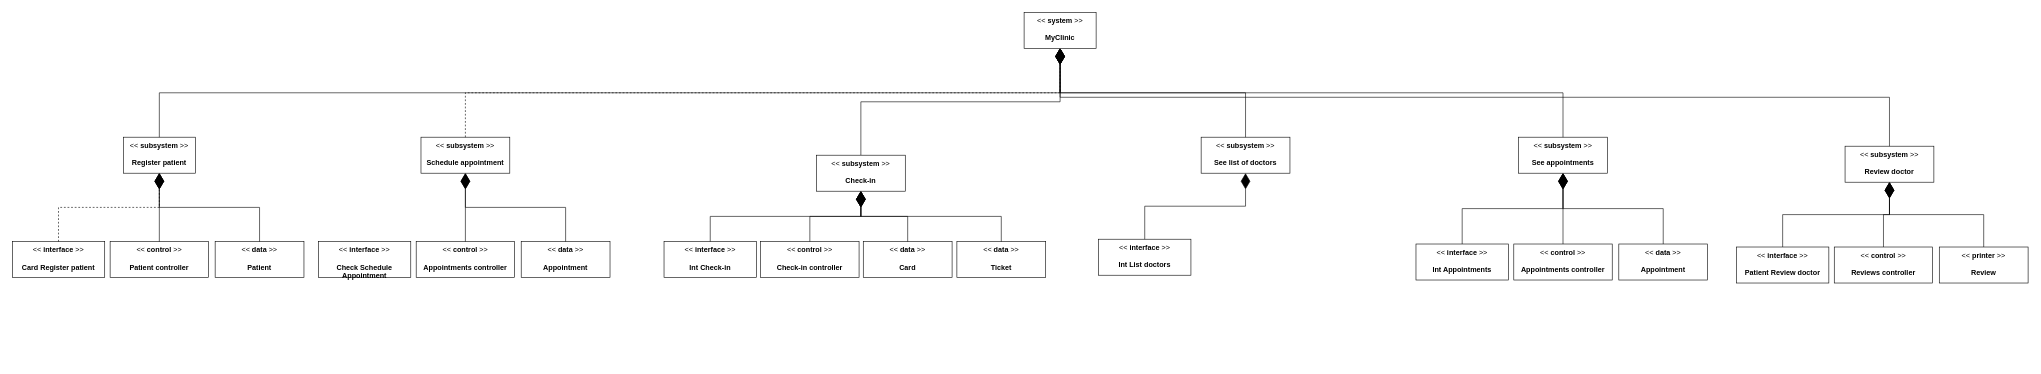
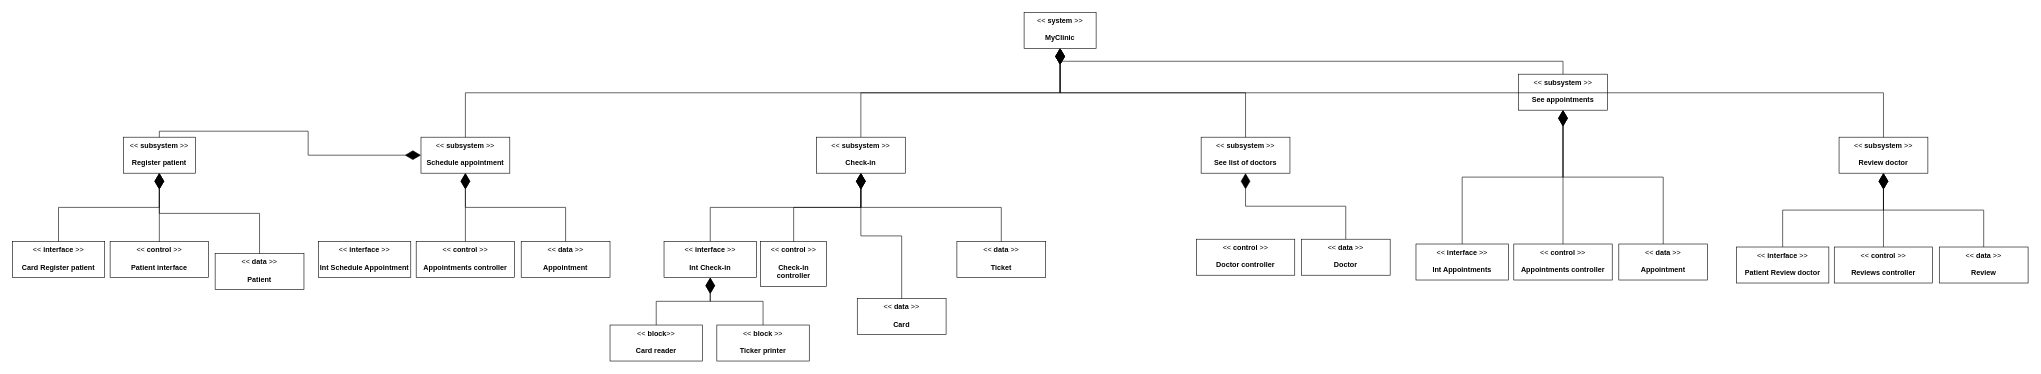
- <mxCell id="11" value="" style="endArrow=diamondThin;endFill=1;endSize=24;html=1;rounded=0;entryX=0.5;entryY=1;entryDx=0;entryDy=0;exitX=0.5;exitY=0;exitDx=0;exitDy=0;edgeStyle=orthogonalEdgeStyle;" parent="1" source="4" target="2" edge="1"><mxGeometry width="160" relative="1" as="geometry"><mxPoint x="785" y="202" as="sourcePoint" /><mxPoint x="785" y="88" as="targetPoint" /></mxGeometry></mxCell>
+ <mxCell id="11" value="" style="endArrow=diamondThin;endFill=1;endSize=24;html=1;rounded=0;exitX=0.5;exitY=0;exitDx=0;exitDy=0;edgeStyle=orthogonalEdgeStyle;" parent="1" source="4" target="5" edge="1"><mxGeometry width="160" relative="1" as="geometry"><mxPoint x="785" y="202" as="sourcePoint" /><mxPoint x="785" y="88" as="targetPoint" /></mxGeometry></mxCell>
- <mxCell id="10" value="" style="endArrow=diamondThin;endFill=1;endSize=24;html=1;rounded=0;entryX=0.5;entryY=1;entryDx=0;entryDy=0;edgeStyle=orthogonalEdgeStyle;exitX=0.5;exitY=0;exitDx=0;exitDy=0;dashed=1;" parent="1" source="5" target="2" edge="1"><mxGeometry width="160" relative="1" as="geometry"><mxPoint x="775" y="192" as="sourcePoint" /><mxPoint x="775" y="78" as="targetPoint" /></mxGeometry></mxCell>
+ <mxCell id="10" value="" style="endArrow=diamondThin;endFill=1;endSize=24;html=1;rounded=0;entryX=0.5;entryY=1;entryDx=0;entryDy=0;edgeStyle=orthogonalEdgeStyle;exitX=0.5;exitY=0;exitDx=0;exitDy=0;" parent="1" source="5" target="2" edge="1"><mxGeometry width="160" relative="1" as="geometry"><mxPoint x="775" y="192" as="sourcePoint" /><mxPoint x="775" y="78" as="targetPoint" /></mxGeometry></mxCell>
- <mxCell id="8" value="&amp;lt;&amp;lt; &lt;b&gt;subsystem&amp;nbsp;&lt;/b&gt;&amp;gt;&amp;gt;&lt;div&gt;&lt;br&gt;&lt;/div&gt;&lt;div&gt;&lt;b&gt;See appointments&lt;/b&gt;&lt;/div&gt;" style="shape=rect;html=1;whiteSpace=wrap;align=center;verticalAlign=top;fillColor=#FFFFFF;" parent="1" vertex="1"><mxGeometry x="2530" y="228" width="148" height="60" as="geometry" /></mxCell>
+ <mxCell id="8" value="&amp;lt;&amp;lt; &lt;b&gt;subsystem&amp;nbsp;&lt;/b&gt;&amp;gt;&amp;gt;&lt;div&gt;&lt;br&gt;&lt;/div&gt;&lt;div&gt;&lt;b&gt;See appointments&lt;/b&gt;&lt;/div&gt;" style="shape=rect;html=1;whiteSpace=wrap;align=center;verticalAlign=top;fillColor=#FFFFFF;" parent="1" vertex="1"><mxGeometry x="2530" y="123" width="148" height="60" as="geometry" /></mxCell>
- <mxCell id="9" value="&amp;lt;&amp;lt; &lt;b&gt;subsystem&amp;nbsp;&lt;/b&gt;&amp;gt;&amp;gt;&lt;div&gt;&lt;br&gt;&lt;/div&gt;&lt;div&gt;&lt;b&gt;Review doctor&lt;/b&gt;&lt;/div&gt;" style="shape=rect;html=1;whiteSpace=wrap;align=center;verticalAlign=top;fillColor=#FFFFFF;" parent="1" vertex="1"><mxGeometry x="3074" y="243" width="148" height="60" as="geometry" /></mxCell>
+ <mxCell id="9" value="&amp;lt;&amp;lt; &lt;b&gt;subsystem&amp;nbsp;&lt;/b&gt;&amp;gt;&amp;gt;&lt;div&gt;&lt;br&gt;&lt;/div&gt;&lt;div&gt;&lt;b&gt;Review doctor&lt;/b&gt;&lt;/div&gt;" style="shape=rect;html=1;whiteSpace=wrap;align=center;verticalAlign=top;fillColor=#FFFFFF;" parent="1" vertex="1"><mxGeometry x="3064" y="228" width="148" height="60" as="geometry" /></mxCell>
- <mxCell id="6" value="&amp;lt;&amp;lt; &lt;b&gt;subsystem&amp;nbsp;&lt;/b&gt;&amp;gt;&amp;gt;&lt;div&gt;&lt;br&gt;&lt;/div&gt;&lt;div&gt;&lt;b&gt;Check-in&lt;/b&gt;&lt;/div&gt;" style="shape=rect;html=1;whiteSpace=wrap;align=center;verticalAlign=top;fillColor=#FFFFFF;" parent="1" vertex="1"><mxGeometry x="1360" y="258" width="148" height="60" as="geometry" /></mxCell>
+ <mxCell id="6" value="&amp;lt;&amp;lt; &lt;b&gt;subsystem&amp;nbsp;&lt;/b&gt;&amp;gt;&amp;gt;&lt;div&gt;&lt;br&gt;&lt;/div&gt;&lt;div&gt;&lt;b&gt;Check-in&lt;/b&gt;&lt;/div&gt;" style="shape=rect;html=1;whiteSpace=wrap;align=center;verticalAlign=top;fillColor=#FFFFFF;" parent="1" vertex="1"><mxGeometry x="1360" y="228" width="148" height="60" as="geometry" /></mxCell>
- <mxCell id="35" value="" style="endArrow=diamondThin;endFill=1;endSize=24;html=1;rounded=0;entryX=0.5;entryY=1;entryDx=0;entryDy=0;exitX=0.5;exitY=0;exitDx=0;exitDy=0;edgeStyle=orthogonalEdgeStyle;" parent="1" source="34" target="7" edge="1"><mxGeometry width="160" relative="1" as="geometry"><mxPoint x="1887" y="304" as="sourcePoint" /><mxPoint x="2075" y="348" as="targetPoint" /></mxGeometry></mxCell>
+ <mxCell id="38" value="" style="endArrow=diamondThin;endFill=1;endSize=24;html=1;rounded=0;entryX=0.5;entryY=1;entryDx=0;entryDy=0;exitX=0.5;exitY=0;exitDx=0;exitDy=0;edgeStyle=orthogonalEdgeStyle;" parent="1" source="37" target="7" edge="1"><mxGeometry width="160" relative="1" as="geometry"><mxPoint x="2085" y="478" as="sourcePoint" /><mxPoint x="2075" y="348" as="targetPoint" /></mxGeometry></mxCell>
- <mxCell id="18" value="" style="endArrow=diamondThin;endFill=1;endSize=24;html=1;rounded=0;entryX=0.5;entryY=1;entryDx=0;entryDy=0;exitX=0.5;exitY=0;exitDx=0;exitDy=0;edgeStyle=orthogonalEdgeStyle;dashed=1;" parent="1" source="17" target="4" edge="1"><mxGeometry width="160" relative="1" as="geometry"><mxPoint x="77" y="244" as="sourcePoint" /><mxPoint x="265" y="294" as="targetPoint" /></mxGeometry></mxCell>
+ <mxCell id="18" value="" style="endArrow=diamondThin;endFill=1;endSize=24;html=1;rounded=0;entryX=0.5;entryY=1;entryDx=0;entryDy=0;exitX=0.5;exitY=0;exitDx=0;exitDy=0;edgeStyle=orthogonalEdgeStyle;" parent="1" source="17" target="4" edge="1"><mxGeometry width="160" relative="1" as="geometry"><mxPoint x="77" y="244" as="sourcePoint" /><mxPoint x="265" y="294" as="targetPoint" /></mxGeometry></mxCell>
- <mxCell id="19" value="&amp;lt;&amp;lt; &lt;b&gt;control&amp;nbsp;&lt;/b&gt;&amp;gt;&amp;gt;&lt;div&gt;&lt;br&gt;&lt;/div&gt;&lt;div&gt;&lt;b&gt;P&lt;/b&gt;&lt;b style=&quot;background-color: initial;&quot;&gt;atient controller&lt;/b&gt;&lt;/div&gt;" style="shape=rect;html=1;whiteSpace=wrap;align=center;verticalAlign=top;fillColor=#FFFFFF;" parent="1" vertex="1"><mxGeometry x="183" y="402" width="164" height="60" as="geometry" /></mxCell>
+ <mxCell id="19" value="&amp;lt;&amp;lt; &lt;b&gt;control&amp;nbsp;&lt;/b&gt;&amp;gt;&amp;gt;&lt;div&gt;&lt;br&gt;&lt;/div&gt;&lt;div&gt;&lt;b&gt;P&lt;/b&gt;&lt;b style=&quot;background-color: initial;&quot;&gt;atient interface&lt;/b&gt;&lt;/div&gt;" style="shape=rect;html=1;whiteSpace=wrap;align=center;verticalAlign=top;fillColor=#FFFFFF;" parent="1" vertex="1"><mxGeometry x="183" y="402" width="164" height="60" as="geometry" /></mxCell>
- <mxCell id="34" value="&amp;lt;&amp;lt; &lt;b&gt;interface&amp;nbsp;&lt;/b&gt;&amp;gt;&amp;gt;&lt;div&gt;&lt;br&gt;&lt;/div&gt;&lt;div&gt;&lt;b&gt;Int List doctors&lt;/b&gt;&lt;/div&gt;" style="shape=rect;html=1;whiteSpace=wrap;align=center;verticalAlign=top;fillColor=#FFFFFF;" parent="1" vertex="1"><mxGeometry x="1830" y="398" width="154" height="60" as="geometry" /></mxCell>
+ <mxCell id="36" value="&amp;lt;&amp;lt; &lt;b&gt;control&amp;nbsp;&lt;/b&gt;&amp;gt;&amp;gt;&lt;div&gt;&lt;br&gt;&lt;/div&gt;&lt;div&gt;&lt;b style=&quot;background-color: initial;&quot;&gt;Doctor controller&lt;/b&gt;&lt;/div&gt;" style="shape=rect;html=1;whiteSpace=wrap;align=center;verticalAlign=top;fillColor=#FFFFFF;" parent="1" vertex="1"><mxGeometry x="1993" y="398" width="164" height="60" as="geometry" /></mxCell>
+ <mxCell id="37" value="&amp;lt;&amp;lt; &lt;b&gt;data&amp;nbsp;&lt;/b&gt;&amp;gt;&amp;gt;&lt;div&gt;&lt;br&gt;&lt;/div&gt;&lt;div&gt;&lt;b&gt;Doctor&lt;/b&gt;&lt;br&gt;&lt;/div&gt;" style="shape=rect;html=1;whiteSpace=wrap;align=center;verticalAlign=top;fillColor=#FFFFFF;" parent="1" vertex="1"><mxGeometry x="2168" y="398" width="148" height="60" as="geometry" /></mxCell>
- <mxCell id="12" value="&amp;lt;&amp;lt; &lt;b&gt;interface&amp;nbsp;&lt;/b&gt;&amp;gt;&amp;gt;&lt;div&gt;&lt;br&gt;&lt;/div&gt;&lt;div&gt;&lt;b&gt;Check Schedule Appointment&lt;/b&gt;&lt;/div&gt;" style="shape=rect;html=1;whiteSpace=wrap;align=center;verticalAlign=top;fillColor=#FFFFFF;" parent="1" vertex="1"><mxGeometry x="530" y="402" width="154" height="60" as="geometry" /></mxCell>
+ <mxCell id="12" value="&amp;lt;&amp;lt; &lt;b&gt;interface&amp;nbsp;&lt;/b&gt;&amp;gt;&amp;gt;&lt;div&gt;&lt;br&gt;&lt;/div&gt;&lt;div&gt;&lt;b&gt;Int Schedule Appointment&lt;/b&gt;&lt;/div&gt;" style="shape=rect;html=1;whiteSpace=wrap;align=center;verticalAlign=top;fillColor=#FFFFFF;" parent="1" vertex="1"><mxGeometry x="530" y="402" width="154" height="60" as="geometry" /></mxCell>
- <mxCell id="21" value="&amp;lt;&amp;lt; &lt;b&gt;data&amp;nbsp;&lt;/b&gt;&amp;gt;&amp;gt;&lt;div&gt;&lt;br&gt;&lt;/div&gt;&lt;div&gt;&lt;b&gt;Patient&lt;/b&gt;&lt;br&gt;&lt;/div&gt;" style="shape=rect;html=1;whiteSpace=wrap;align=center;verticalAlign=top;fillColor=#FFFFFF;" parent="1" vertex="1"><mxGeometry x="358" y="402" width="148" height="60" as="geometry" /></mxCell>
+ <mxCell id="21" value="&amp;lt;&amp;lt; &lt;b&gt;data&amp;nbsp;&lt;/b&gt;&amp;gt;&amp;gt;&lt;div&gt;&lt;br&gt;&lt;/div&gt;&lt;div&gt;&lt;b&gt;Patient&lt;/b&gt;&lt;br&gt;&lt;/div&gt;" style="shape=rect;html=1;whiteSpace=wrap;align=center;verticalAlign=top;fillColor=#FFFFFF;" parent="1" vertex="1"><mxGeometry x="358" y="422" width="148" height="60" as="geometry" /></mxCell>
- <mxCell id="25" value="&amp;lt;&amp;lt; &lt;b&gt;control&amp;nbsp;&lt;/b&gt;&amp;gt;&amp;gt;&lt;div&gt;&lt;br&gt;&lt;/div&gt;&lt;div&gt;&lt;b&gt;Check-in controller&lt;/b&gt;&lt;/div&gt;" style="shape=rect;html=1;whiteSpace=wrap;align=center;verticalAlign=top;fillColor=#FFFFFF;" parent="1" vertex="1"><mxGeometry x="1267" y="402" width="164" height="60" as="geometry" /></mxCell>
+ <mxCell id="25" value="&amp;lt;&amp;lt; &lt;b&gt;control&amp;nbsp;&lt;/b&gt;&amp;gt;&amp;gt;&lt;div&gt;&lt;br&gt;&lt;/div&gt;&lt;div&gt;&lt;b&gt;Check-in controller&lt;/b&gt;&lt;/div&gt;" style="shape=rect;html=1;whiteSpace=wrap;align=center;verticalAlign=top;fillColor=#FFFFFF;" parent="1" vertex="1"><mxGeometry x="1267" y="402" width="110" height="75" as="geometry" /></mxCell>
- <mxCell id="27" value="&amp;lt;&amp;lt; &lt;b&gt;data&amp;nbsp;&lt;/b&gt;&amp;gt;&amp;gt;&lt;div&gt;&lt;br&gt;&lt;/div&gt;&lt;div&gt;&lt;b&gt;Card&lt;/b&gt;&lt;/div&gt;" style="shape=rect;html=1;whiteSpace=wrap;align=center;verticalAlign=top;fillColor=#FFFFFF;" parent="1" vertex="1"><mxGeometry x="1438" y="402" width="148" height="60" as="geometry" /></mxCell>
+ <mxCell id="27" value="&amp;lt;&amp;lt; &lt;b&gt;data&amp;nbsp;&lt;/b&gt;&amp;gt;&amp;gt;&lt;div&gt;&lt;br&gt;&lt;/div&gt;&lt;div&gt;&lt;b&gt;Card&lt;/b&gt;&lt;/div&gt;" style="shape=rect;html=1;whiteSpace=wrap;align=center;verticalAlign=top;fillColor=#FFFFFF;" parent="1" vertex="1"><mxGeometry x="1428" y="497" width="148" height="60" as="geometry" /></mxCell>
- <mxCell id="50" value="&amp;lt;&amp;lt; &lt;b&gt;printer&amp;nbsp;&lt;/b&gt;&amp;gt;&amp;gt;&lt;div&gt;&lt;br&gt;&lt;/div&gt;&lt;div&gt;&lt;b&gt;Review&lt;/b&gt;&lt;/div&gt;" style="shape=rect;html=1;whiteSpace=wrap;align=center;verticalAlign=top;fillColor=#FFFFFF;" parent="1" vertex="1"><mxGeometry x="3231" y="411" width="148" height="60" as="geometry" /></mxCell>
+ <mxCell id="50" value="&amp;lt;&amp;lt; &lt;b&gt;data&amp;nbsp;&lt;/b&gt;&amp;gt;&amp;gt;&lt;div&gt;&lt;br&gt;&lt;/div&gt;&lt;div&gt;&lt;b&gt;Review&lt;/b&gt;&lt;/div&gt;" style="shape=rect;html=1;whiteSpace=wrap;align=center;verticalAlign=top;fillColor=#FFFFFF;" parent="1" vertex="1"><mxGeometry x="3231" y="411" width="148" height="60" as="geometry" /></mxCell>
+ <mxCell id="31" value="" style="endArrow=diamondThin;endFill=1;endSize=24;html=1;rounded=0;exitX=0.5;exitY=0;exitDx=0;exitDy=0;edgeStyle=orthogonalEdgeStyle;entryX=0.5;entryY=1;entryDx=0;entryDy=0;" parent="1" source="29" target="23" edge="1"><mxGeometry width="160" relative="1" as="geometry"><mxPoint x="990" y="572" as="sourcePoint" /><mxPoint x="1156" y="458" as="targetPoint" /></mxGeometry></mxCell>
+ <mxCell id="32" value="" style="endArrow=diamondThin;endFill=1;endSize=24;html=1;rounded=0;exitX=0.5;exitY=0;exitDx=0;exitDy=0;edgeStyle=orthogonalEdgeStyle;entryX=0.5;entryY=1;entryDx=0;entryDy=0;" parent="1" source="30" target="23" edge="1"><mxGeometry width="160" relative="1" as="geometry"><mxPoint x="1036" y="550" as="sourcePoint" /><mxPoint x="1193" y="471" as="targetPoint" /></mxGeometry></mxCell>
+ <mxCell id="29" value="&amp;lt;&amp;lt; &lt;b&gt;block&lt;/b&gt;&amp;gt;&amp;gt;&lt;div&gt;&lt;br&gt;&lt;/div&gt;&lt;div&gt;&lt;b&gt;Card reader&lt;/b&gt;&lt;/div&gt;" style="shape=rect;html=1;whiteSpace=wrap;align=center;verticalAlign=top;fillColor=#FFFFFF;" parent="1" vertex="1"><mxGeometry x="1016" y="541" width="154" height="60" as="geometry" /></mxCell>
+ <mxCell id="30" value="&amp;lt;&amp;lt; &lt;b&gt;block&amp;nbsp;&lt;/b&gt;&amp;gt;&amp;gt;&lt;div&gt;&lt;br&gt;&lt;/div&gt;&lt;div&gt;&lt;b&gt;Ticker printer&lt;/b&gt;&lt;/div&gt;" style="shape=rect;html=1;whiteSpace=wrap;align=center;verticalAlign=top;fillColor=#FFFFFF;" parent="1" vertex="1"><mxGeometry x="1194" y="541" width="154" height="60" as="geometry" /></mxCell>
